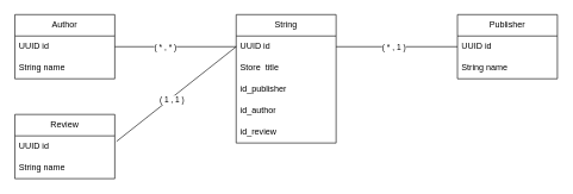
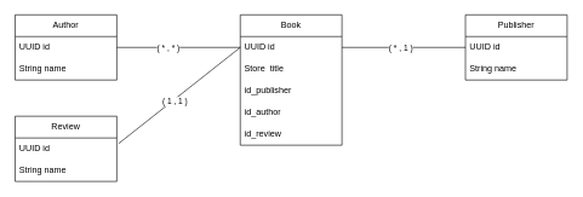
- <mxCell id="2" value="String" style="swimlane;fontStyle=0;childLayout=stackLayout;horizontal=1;startSize=30;horizontalStack=0;resizeParent=1;resizeParentMax=0;resizeLast=0;collapsible=1;marginBottom=0;whiteSpace=wrap;html=1;" parent="1" vertex="1"><mxGeometry x="330" y="20" width="140" height="180" as="geometry" /></mxCell>
+ <mxCell id="2" value="Book" style="swimlane;fontStyle=0;childLayout=stackLayout;horizontal=1;startSize=30;horizontalStack=0;resizeParent=1;resizeParentMax=0;resizeLast=0;collapsible=1;marginBottom=0;whiteSpace=wrap;html=1;" parent="1" vertex="1"><mxGeometry x="330" y="20" width="140" height="180" as="geometry" /></mxCell>
